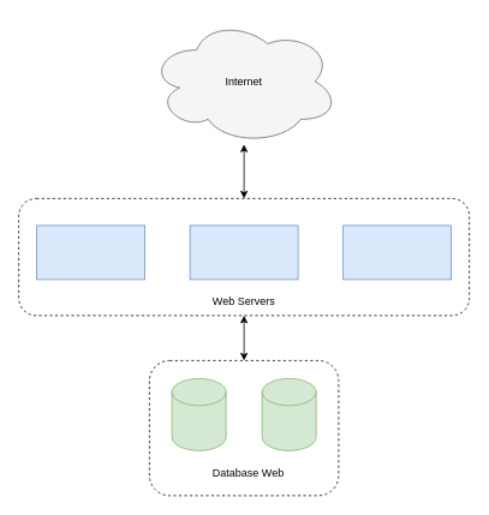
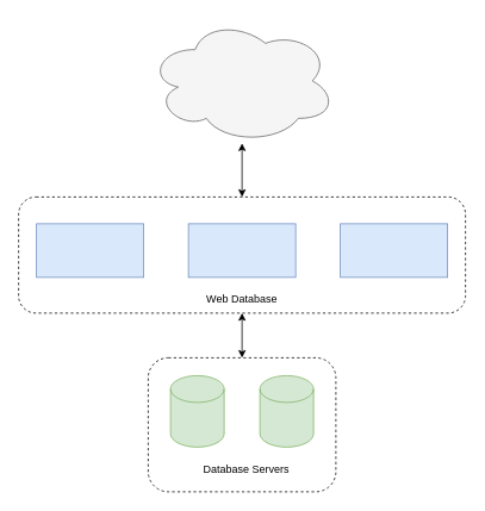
- <mxCell id="14" value="Internet" style="text;html=1;strokeColor=none;fillColor=none;align=center;verticalAlign=middle;whiteSpace=wrap;rounded=0;" vertex="1" parent="1"><mxGeometry x="235" y="80" width="70" height="20" as="geometry" /></mxCell>
- <mxCell id="12" value="Web Servers" style="text;html=1;strokeColor=none;fillColor=none;align=center;verticalAlign=middle;whiteSpace=wrap;rounded=0;dashed=1;" vertex="1" parent="1"><mxGeometry x="195" y="320" width="150" height="30" as="geometry" /></mxCell>
+ <mxCell id="12" value="Web Database" style="text;html=1;strokeColor=none;fillColor=none;align=center;verticalAlign=middle;whiteSpace=wrap;rounded=0;dashed=1;" vertex="1" parent="1"><mxGeometry x="195" y="320" width="150" height="30" as="geometry" /></mxCell>
- <mxCell id="11" value="Database Web" style="text;html=1;strokeColor=none;fillColor=none;align=center;verticalAlign=middle;whiteSpace=wrap;rounded=0;dashed=1;" vertex="1" parent="1"><mxGeometry x="200" y="510" width="150" height="30" as="geometry" /></mxCell>
+ <mxCell id="11" value="Database Servers" style="text;html=1;strokeColor=none;fillColor=none;align=center;verticalAlign=middle;whiteSpace=wrap;rounded=0;dashed=1;" vertex="1" parent="1"><mxGeometry x="200" y="510" width="150" height="30" as="geometry" /></mxCell>
